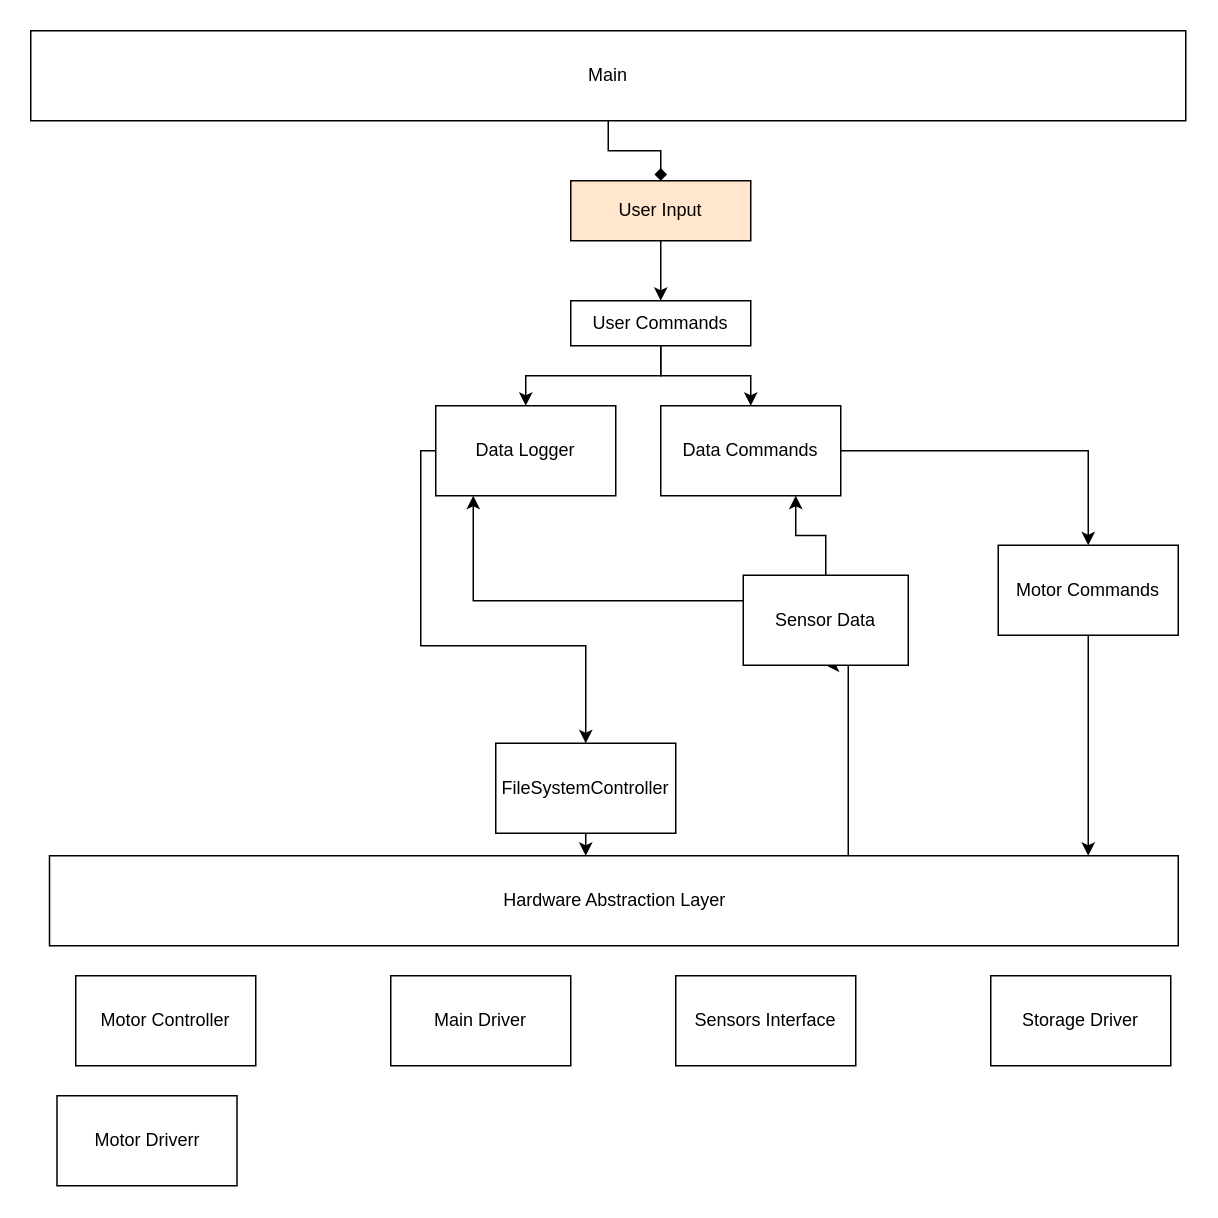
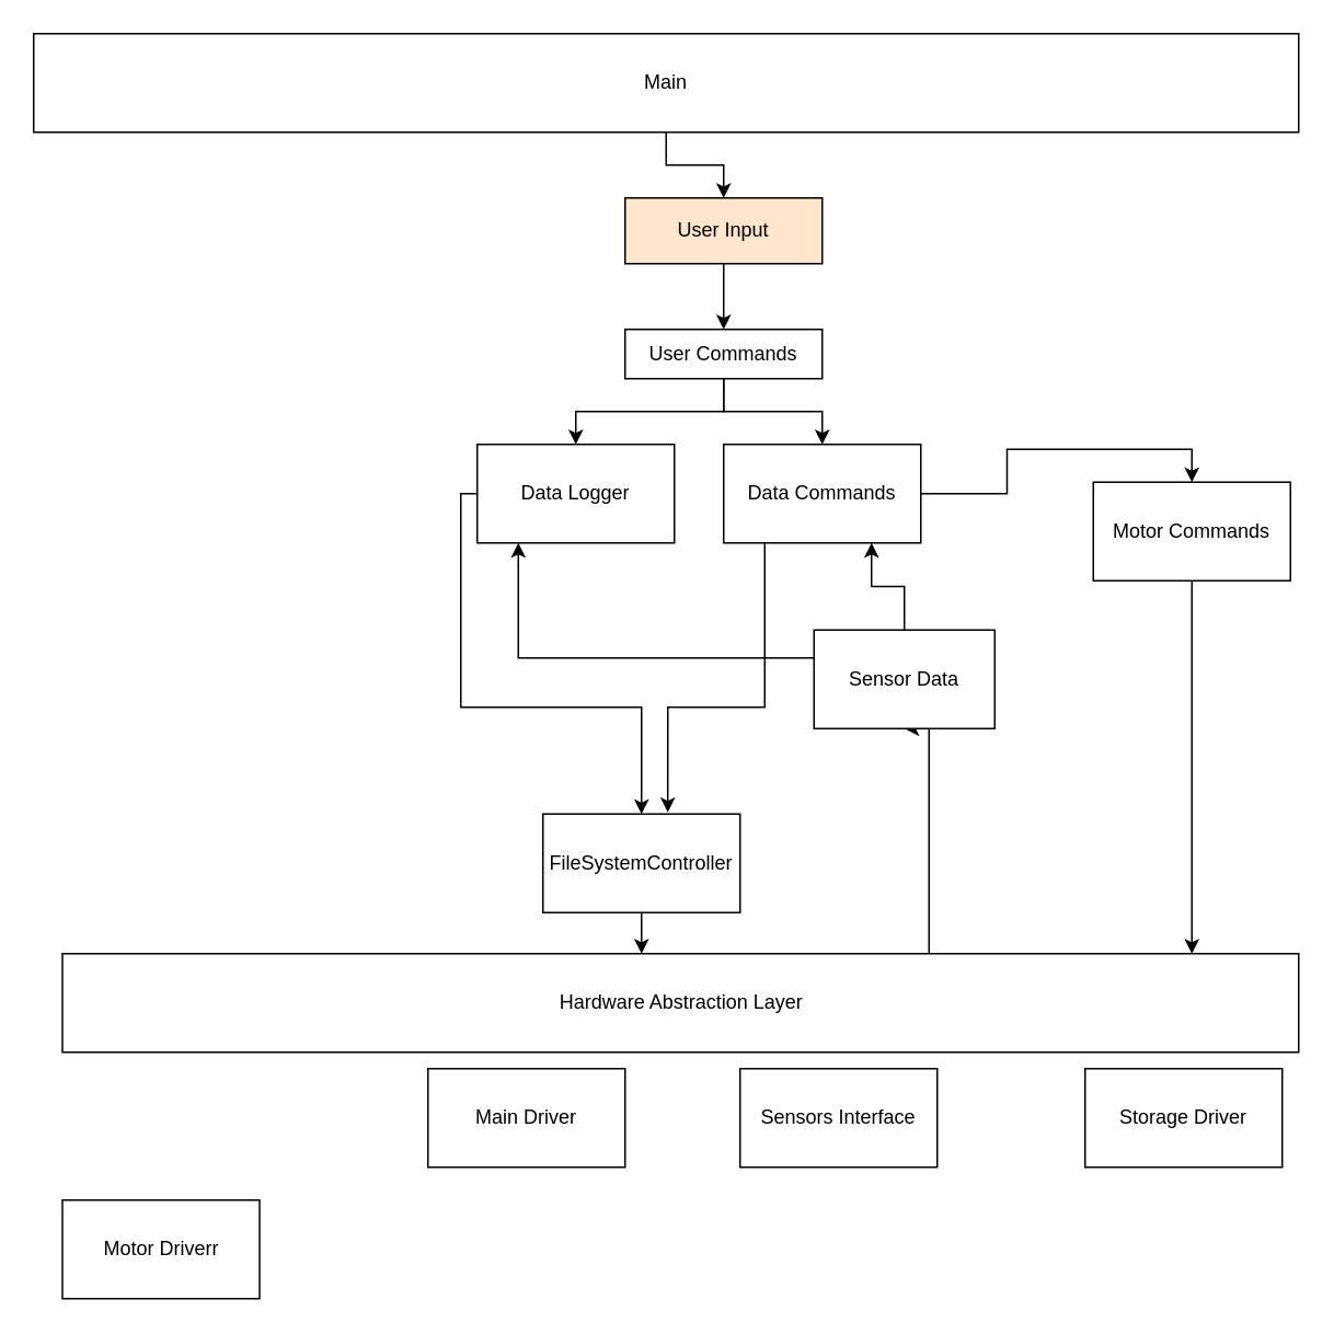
- <mxCell id="18" style="edgeStyle=orthogonalEdgeStyle;rounded=0;orthogonalLoop=1;jettySize=auto;html=1;entryX=0.5;entryY=0;entryDx=0;entryDy=0;endArrow=diamond;" edge="1" parent="1" source="19" target="9"><mxGeometry relative="1" as="geometry" /></mxCell>
+ <mxCell id="18" style="edgeStyle=orthogonalEdgeStyle;rounded=0;orthogonalLoop=1;jettySize=auto;html=1;entryX=0.5;entryY=0;entryDx=0;entryDy=0;" edge="1" parent="1" source="19" target="9"><mxGeometry relative="1" as="geometry" /></mxCell>
- <mxCell id="17" value="Motor Commands" style="rounded=0;whiteSpace=wrap;html=1;" parent="1" vertex="1"><mxGeometry x="665" y="363" width="120" height="60" as="geometry" /></mxCell>
+ <mxCell id="17" value="Motor Commands" style="rounded=0;whiteSpace=wrap;html=1;" parent="1" vertex="1"><mxGeometry x="665" y="293" width="120" height="60" as="geometry" /></mxCell>
+ <mxCell id="25" style="edgeStyle=orthogonalEdgeStyle;rounded=0;orthogonalLoop=1;jettySize=auto;html=1;entryX=0.633;entryY=-0.017;entryDx=0;entryDy=0;entryPerimeter=0;" edge="1" parent="1" source="27" target="22"><mxGeometry relative="1" as="geometry"><Array as="points"><mxPoint x="465" y="430" /><mxPoint x="406" y="430" /></Array></mxGeometry></mxCell>
- <mxCell id="3" value="Hardware Abstraction Layer" style="rounded=0;whiteSpace=wrap;html=1;" parent="1" vertex="1"><mxGeometry x="32.5" y="570" width="752.5" height="60" as="geometry" /></mxCell>
+ <mxCell id="3" value="Hardware Abstraction Layer" style="rounded=0;whiteSpace=wrap;html=1;" parent="1" vertex="1"><mxGeometry x="37.5" y="580" width="752.5" height="60" as="geometry" /></mxCell>
- <mxCell id="5" value="Motor Controller" style="rounded=0;whiteSpace=wrap;html=1;" parent="1" vertex="1"><mxGeometry x="50" y="650" width="120" height="60" as="geometry" /></mxCell>
